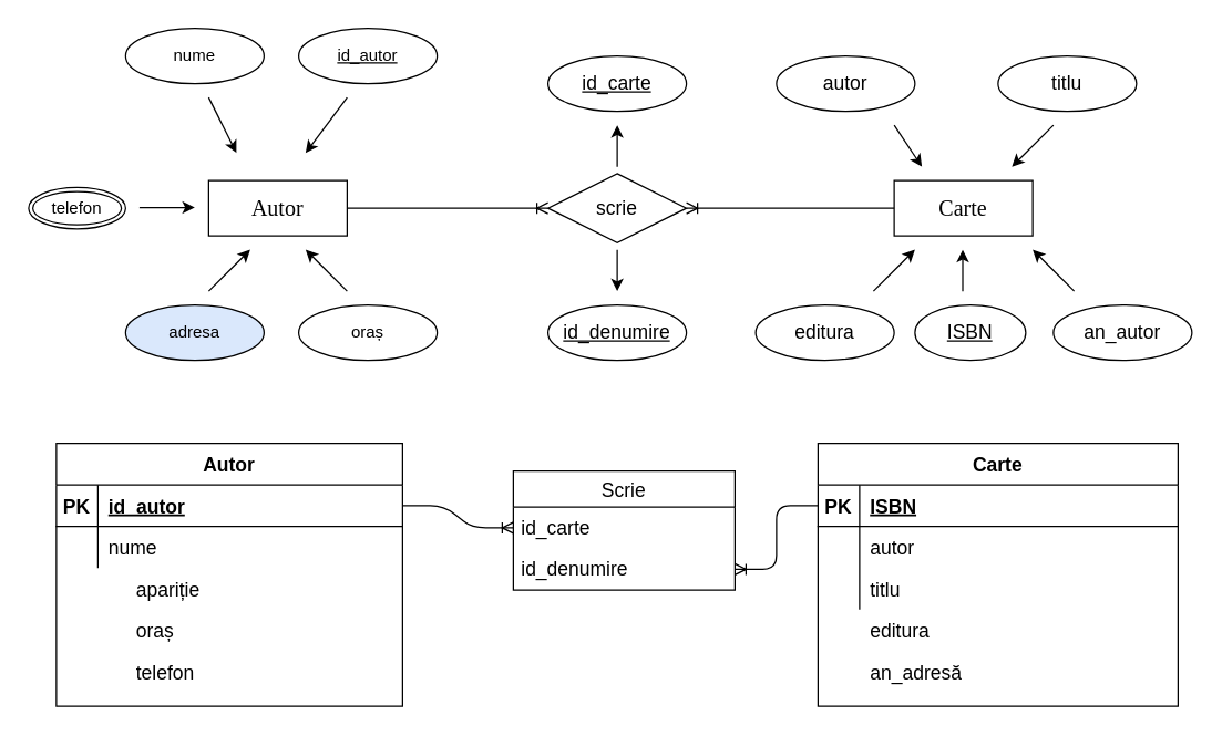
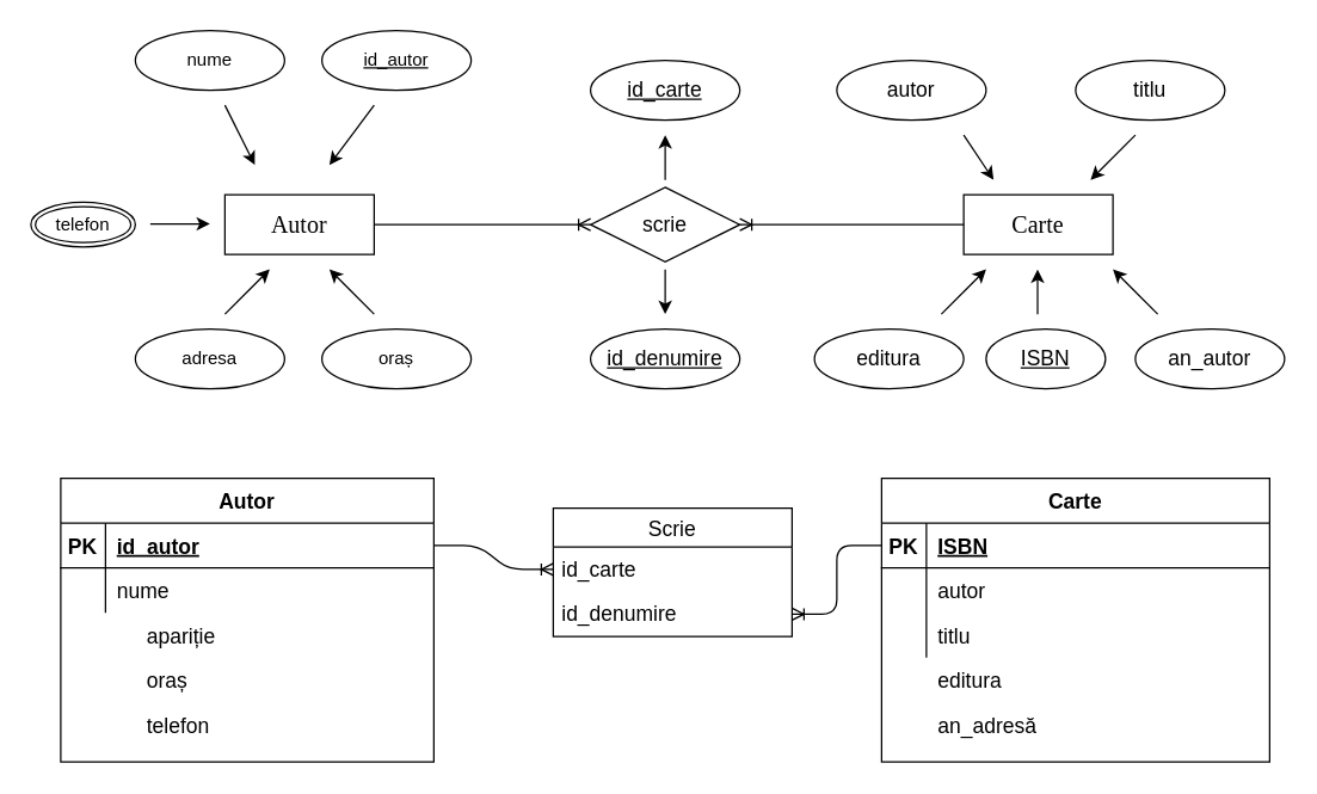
- <mxCell id="29" value="adresa" style="ellipse;whiteSpace=wrap;html=1;align=center;fillColor=#dae8fc;" parent="1" vertex="1"><mxGeometry x="90" y="220" width="100" height="40" as="geometry" /></mxCell>
+ <mxCell id="29" value="adresa" style="ellipse;whiteSpace=wrap;html=1;align=center;" parent="1" vertex="1"><mxGeometry x="90" y="220" width="100" height="40" as="geometry" /></mxCell>
